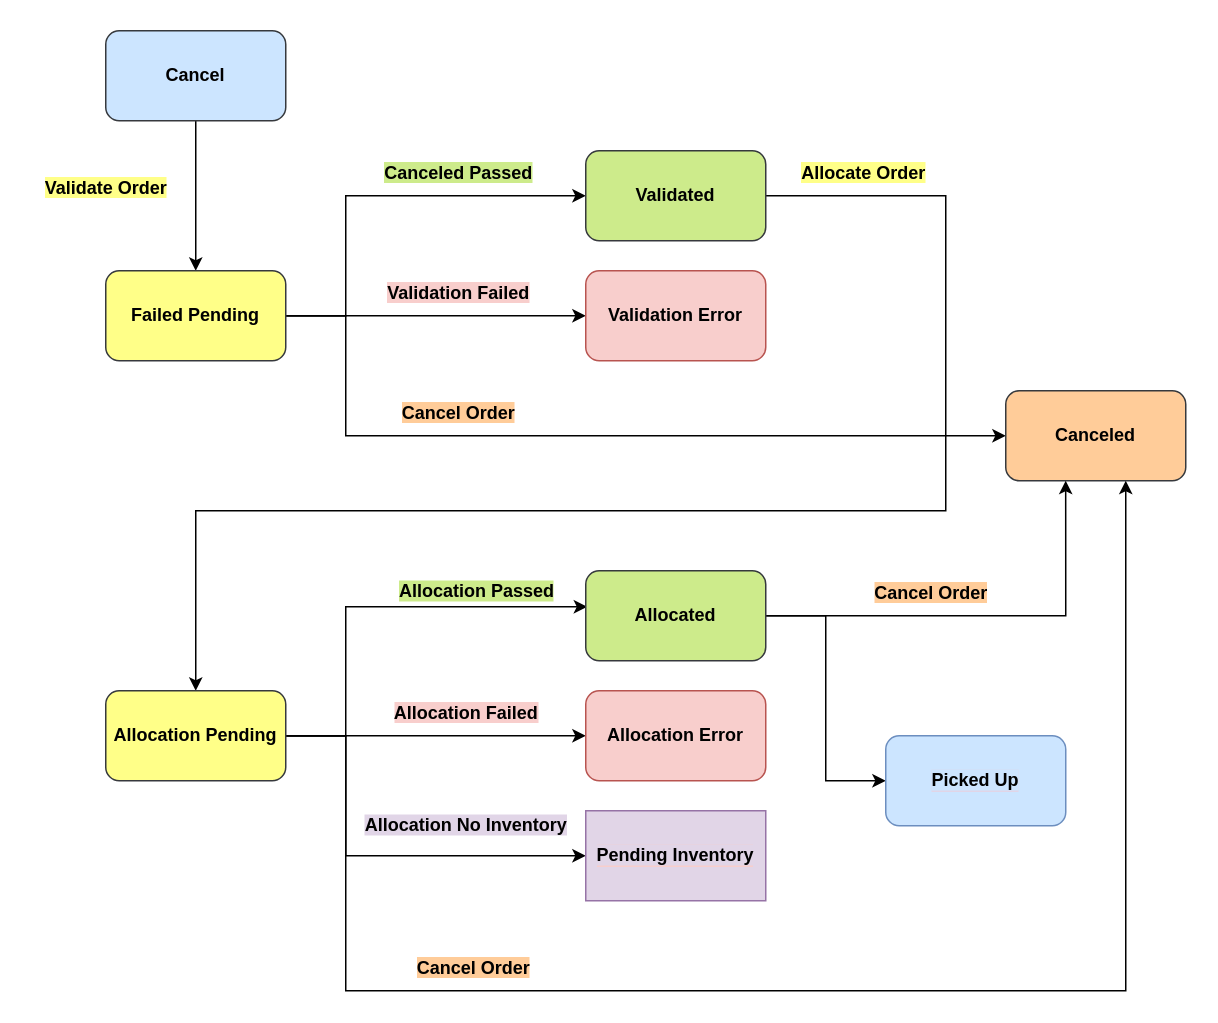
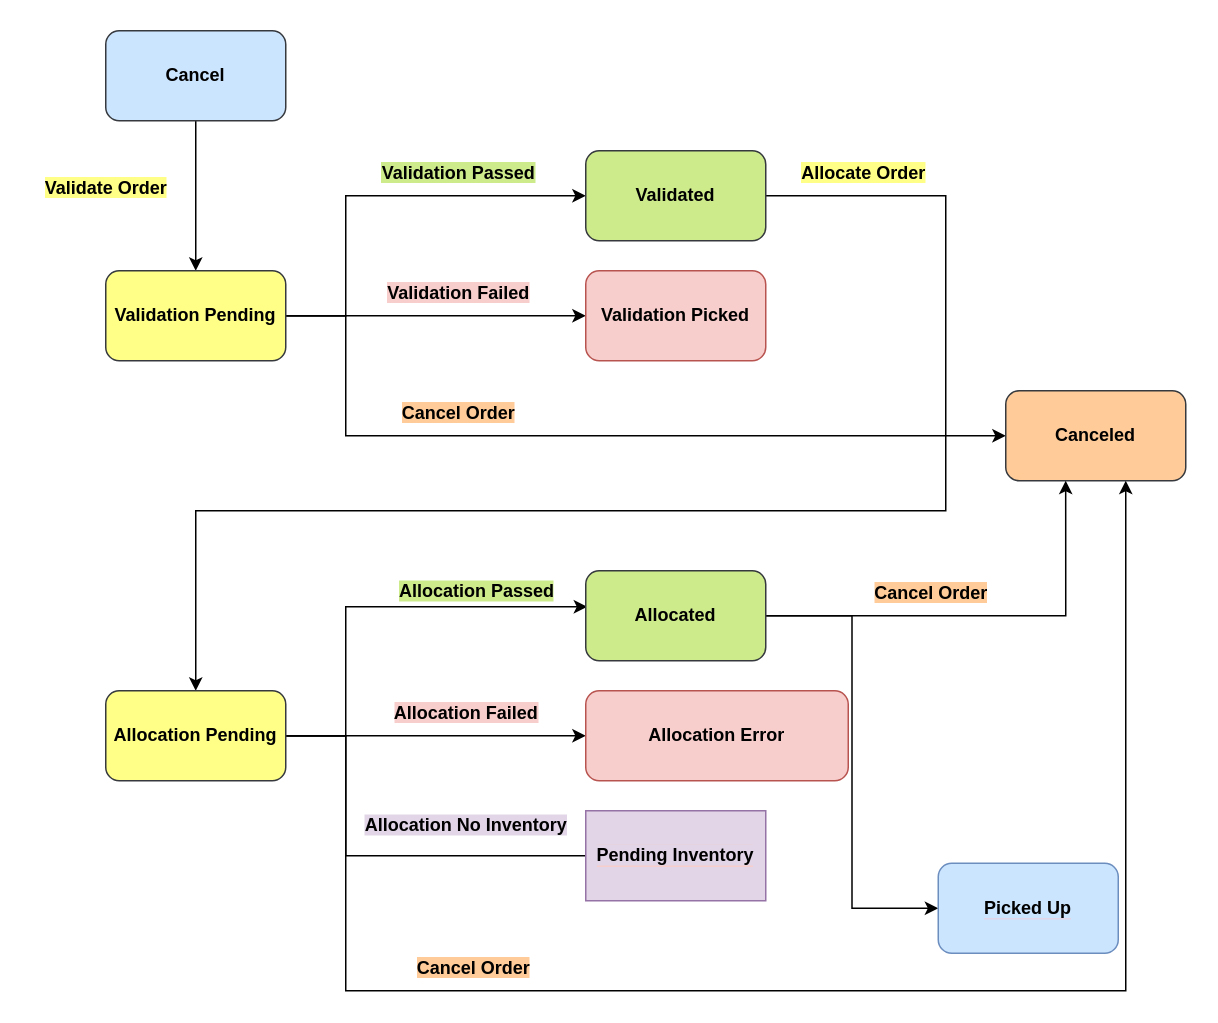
- <mxCell id="11" value="&lt;b style=&quot;background-color: rgb(205, 235, 139);&quot;&gt;Canceled Passed&lt;/b&gt;" style="text;html=1;align=center;verticalAlign=middle;resizable=0;points=[];autosize=1;strokeColor=none;fillColor=none;" vertex="1" parent="1"><mxGeometry x="240" y="100" width="130" height="30" as="geometry" /></mxCell>
+ <mxCell id="11" value="&lt;b style=&quot;background-color: rgb(205, 235, 139);&quot;&gt;Validation Passed&lt;/b&gt;" style="text;html=1;align=center;verticalAlign=middle;resizable=0;points=[];autosize=1;strokeColor=none;fillColor=none;" vertex="1" parent="1"><mxGeometry x="240" y="100" width="130" height="30" as="geometry" /></mxCell>
- <mxCell id="7" value="&lt;b&gt;Failed Pending&lt;/b&gt;" style="rounded=1;whiteSpace=wrap;html=1;fillColor=#ffff88;strokeColor=#36393d;" vertex="1" parent="1"><mxGeometry x="70" y="180" width="120" height="60" as="geometry" /></mxCell>
+ <mxCell id="7" value="&lt;b&gt;Validation Pending&lt;/b&gt;" style="rounded=1;whiteSpace=wrap;html=1;fillColor=#ffff88;strokeColor=#36393d;" vertex="1" parent="1"><mxGeometry x="70" y="180" width="120" height="60" as="geometry" /></mxCell>
- <mxCell id="12" value="&lt;b&gt;Validation Error&lt;/b&gt;" style="rounded=1;whiteSpace=wrap;html=1;fillColor=#f8cecc;strokeColor=#b85450;" vertex="1" parent="1"><mxGeometry x="390" y="180" width="120" height="60" as="geometry" /></mxCell>
+ <mxCell id="12" value="&lt;b&gt;Validation Picked&lt;/b&gt;" style="rounded=1;whiteSpace=wrap;html=1;fillColor=#f8cecc;strokeColor=#b85450;" vertex="1" parent="1"><mxGeometry x="390" y="180" width="120" height="60" as="geometry" /></mxCell>
- <mxCell id="24" value="&lt;b&gt;Allocation Error&lt;/b&gt;" style="rounded=1;whiteSpace=wrap;html=1;fillColor=#f8cecc;strokeColor=#b85450;" vertex="1" parent="1"><mxGeometry x="390" y="460" width="120" height="60" as="geometry" /></mxCell>
+ <mxCell id="24" value="&lt;b&gt;Allocation Error&lt;/b&gt;" style="rounded=1;whiteSpace=wrap;html=1;fillColor=#f8cecc;strokeColor=#b85450;" vertex="1" parent="1"><mxGeometry x="390" y="460" width="175" height="60" as="geometry" /></mxCell>
- <mxCell id="31" value="&lt;span style=&quot;background-color: rgb(204, 229, 255);&quot;&gt;&lt;b&gt;Picked Up&lt;/b&gt;&lt;/span&gt;" style="rounded=1;whiteSpace=wrap;html=1;labelBackgroundColor=#E1D5E7;fillColor=#CCE5FF;strokeColor=#6c8ebf;" vertex="1" parent="1"><mxGeometry x="590" y="490" width="120" height="60" as="geometry" /></mxCell>
+ <mxCell id="31" value="&lt;span style=&quot;background-color: rgb(204, 229, 255);&quot;&gt;&lt;b&gt;Picked Up&lt;/b&gt;&lt;/span&gt;" style="rounded=1;whiteSpace=wrap;html=1;labelBackgroundColor=#E1D5E7;fillColor=#CCE5FF;strokeColor=#6c8ebf;" vertex="1" parent="1"><mxGeometry x="625" y="575" width="120" height="60" as="geometry" /></mxCell>
- <mxCell id="18" style="edgeStyle=orthogonalEdgeStyle;rounded=0;orthogonalLoop=1;jettySize=auto;html=1;elbow=vertical;entryX=0;entryY=0.5;entryDx=0;entryDy=0;" edge="1" parent="1" source="19" target="28"><mxGeometry relative="1" as="geometry"><mxPoint x="230" y="580" as="targetPoint" /><Array as="points"><mxPoint x="230" y="490" /><mxPoint x="230" y="570" /></Array></mxGeometry></mxCell>
+ <mxCell id="18" style="edgeStyle=orthogonalEdgeStyle;rounded=0;orthogonalLoop=1;jettySize=auto;html=1;elbow=vertical;entryX=0;entryY=0.5;entryDx=0;entryDy=0;endArrow=none;" edge="1" parent="1" source="19" target="28"><mxGeometry relative="1" as="geometry"><mxPoint x="230" y="580" as="targetPoint" /><Array as="points"><mxPoint x="230" y="490" /><mxPoint x="230" y="570" /></Array></mxGeometry></mxCell>
